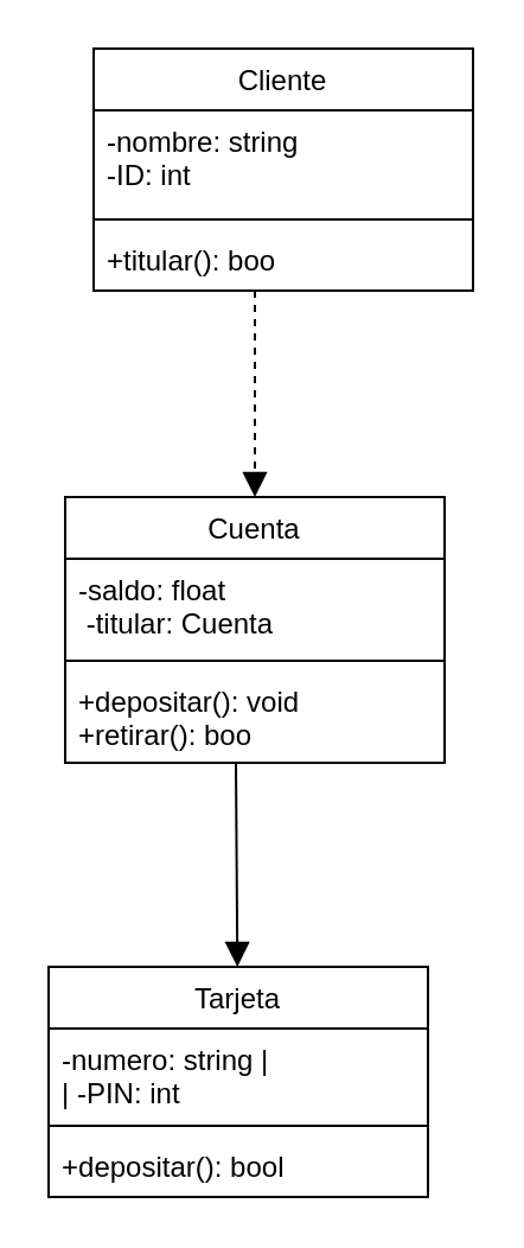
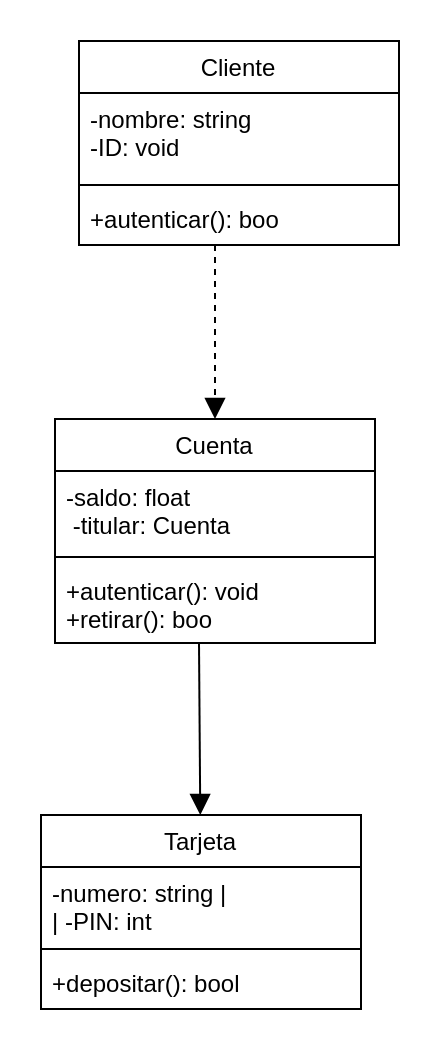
- <mxCell id="3" value="&lt;span style=&quot;text-align: center;&quot; class=&quot;hljs-operator&quot;&gt;-&lt;/span&gt;&lt;span style=&quot;text-align: center;&quot;&gt;nombre: string&lt;/span&gt;&lt;div&gt;&lt;span style=&quot;text-align: center;&quot; class=&quot;hljs-operator&quot;&gt;-&lt;/span&gt;&lt;span style=&quot;text-align: center;&quot;&gt;ID:&amp;nbsp;&lt;/span&gt;&lt;span style=&quot;text-align: center;&quot; class=&quot;hljs-type&quot;&gt;int&lt;/span&gt;&lt;span style=&quot;text-align: center;&quot;&gt;&lt;/span&gt;&lt;/div&gt;" style="text;strokeColor=none;fillColor=none;align=left;verticalAlign=top;spacingLeft=4;spacingRight=4;overflow=hidden;rotatable=0;points=[[0,0.5],[1,0.5]];portConstraint=eastwest;whiteSpace=wrap;html=1;" vertex="1" parent="2"><mxGeometry y="26" width="160" height="42" as="geometry" /></mxCell>
+ <mxCell id="3" value="&lt;span style=&quot;text-align: center;&quot; class=&quot;hljs-operator&quot;&gt;-&lt;/span&gt;&lt;span style=&quot;text-align: center;&quot;&gt;nombre: string&lt;/span&gt;&lt;div&gt;&lt;span style=&quot;text-align: center;&quot; class=&quot;hljs-operator&quot;&gt;-&lt;/span&gt;&lt;span style=&quot;text-align: center;&quot;&gt;ID:&amp;nbsp;&lt;/span&gt;&lt;span style=&quot;text-align: center;&quot; class=&quot;hljs-type&quot;&gt;void&lt;/span&gt;&lt;span style=&quot;text-align: center;&quot;&gt;&lt;/span&gt;&lt;/div&gt;" style="text;strokeColor=none;fillColor=none;align=left;verticalAlign=top;spacingLeft=4;spacingRight=4;overflow=hidden;rotatable=0;points=[[0,0.5],[1,0.5]];portConstraint=eastwest;whiteSpace=wrap;html=1;" vertex="1" parent="2"><mxGeometry y="26" width="160" height="42" as="geometry" /></mxCell>
- <mxCell id="5" value="&lt;span style=&quot;text-align: center;&quot; class=&quot;hljs-operator&quot;&gt;+&lt;/span&gt;&lt;span style=&quot;text-align: center;&quot;&gt;titular(): boo&lt;/span&gt;" style="text;strokeColor=none;fillColor=none;align=left;verticalAlign=top;spacingLeft=4;spacingRight=4;overflow=hidden;rotatable=0;points=[[0,0.5],[1,0.5]];portConstraint=eastwest;whiteSpace=wrap;html=1;" vertex="1" parent="2"><mxGeometry y="76" width="160" height="26" as="geometry" /></mxCell>
+ <mxCell id="5" value="&lt;span style=&quot;text-align: center;&quot; class=&quot;hljs-operator&quot;&gt;+&lt;/span&gt;&lt;span style=&quot;text-align: center;&quot;&gt;autenticar(): boo&lt;/span&gt;" style="text;strokeColor=none;fillColor=none;align=left;verticalAlign=top;spacingLeft=4;spacingRight=4;overflow=hidden;rotatable=0;points=[[0,0.5],[1,0.5]];portConstraint=eastwest;whiteSpace=wrap;html=1;" vertex="1" parent="2"><mxGeometry y="76" width="160" height="26" as="geometry" /></mxCell>
- <mxCell id="10" value="&lt;span style=&quot;text-align: center;&quot; class=&quot;hljs-operator&quot;&gt;+&lt;/span&gt;&lt;span style=&quot;text-align: center;&quot;&gt;depositar(): void&lt;/span&gt;&lt;div&gt;&lt;span style=&quot;text-align: center;&quot; class=&quot;hljs-operator&quot;&gt;+&lt;/span&gt;&lt;span style=&quot;text-align: center;&quot;&gt;retirar(): boo&lt;/span&gt;&lt;/div&gt;" style="text;strokeColor=none;fillColor=none;align=left;verticalAlign=top;spacingLeft=4;spacingRight=4;overflow=hidden;rotatable=0;points=[[0,0.5],[1,0.5]];portConstraint=eastwest;whiteSpace=wrap;html=1;" vertex="1" parent="7"><mxGeometry y="73" width="160" height="39" as="geometry" /></mxCell>
+ <mxCell id="10" value="&lt;span style=&quot;text-align: center;&quot; class=&quot;hljs-operator&quot;&gt;+&lt;/span&gt;&lt;span style=&quot;text-align: center;&quot;&gt;autenticar(): void&lt;/span&gt;&lt;div&gt;&lt;span style=&quot;text-align: center;&quot; class=&quot;hljs-operator&quot;&gt;+&lt;/span&gt;&lt;span style=&quot;text-align: center;&quot;&gt;retirar(): boo&lt;/span&gt;&lt;/div&gt;" style="text;strokeColor=none;fillColor=none;align=left;verticalAlign=top;spacingLeft=4;spacingRight=4;overflow=hidden;rotatable=0;points=[[0,0.5],[1,0.5]];portConstraint=eastwest;whiteSpace=wrap;html=1;" vertex="1" parent="7"><mxGeometry y="73" width="160" height="39" as="geometry" /></mxCell>
